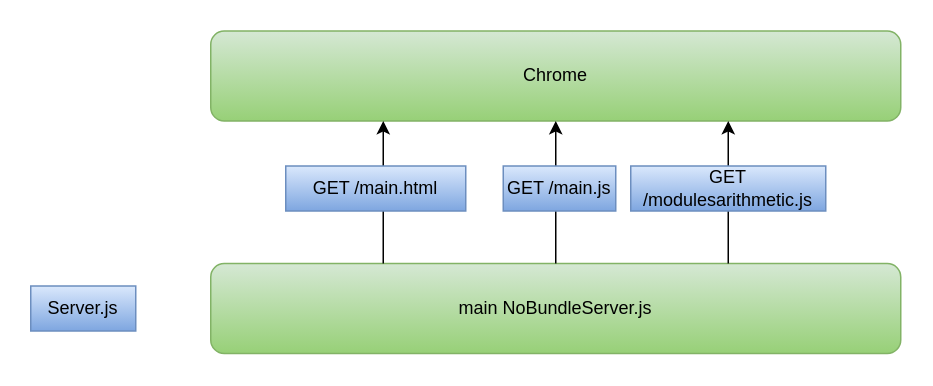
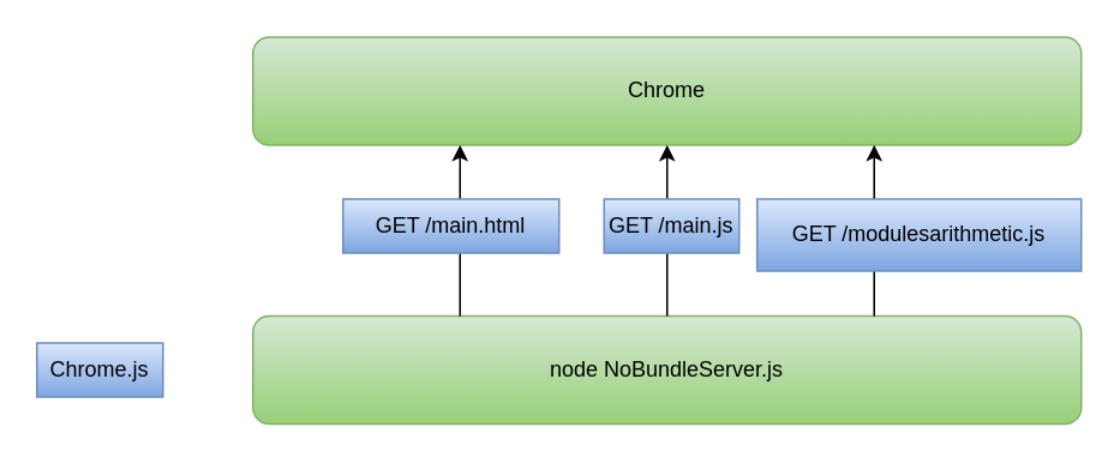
- <mxCell id="10" value="GET /modulesarithmetic.js" style="rounded=0;whiteSpace=wrap;html=1;fillColor=#dae8fc;strokeColor=#6c8ebf;gradientColor=#7ea6e0;" vertex="1" parent="1"><mxGeometry x="420" y="110" width="130" height="30" as="geometry" /></mxCell>
+ <mxCell id="10" value="GET /modulesarithmetic.js" style="rounded=0;whiteSpace=wrap;html=1;fillColor=#dae8fc;strokeColor=#6c8ebf;gradientColor=#7ea6e0;" vertex="1" parent="1"><mxGeometry x="420" y="110" width="180" height="40" as="geometry" /></mxCell>
- <mxCell id="3" value="Server.js" style="rounded=0;whiteSpace=wrap;html=1;fillColor=#dae8fc;strokeColor=#6c8ebf;gradientColor=#7ea6e0;" parent="1" vertex="1"><mxGeometry x="20" y="190" width="70" height="30" as="geometry" /></mxCell>
+ <mxCell id="3" value="Chrome.js" style="rounded=0;whiteSpace=wrap;html=1;fillColor=#dae8fc;strokeColor=#6c8ebf;gradientColor=#7ea6e0;" parent="1" vertex="1"><mxGeometry x="20" y="190" width="70" height="30" as="geometry" /></mxCell>
- <mxCell id="2" value="main NoBundleServer.js" style="rounded=1;whiteSpace=wrap;html=1;fillColor=#d5e8d4;strokeColor=#82b366;gradientColor=#97d077;" parent="1" vertex="1"><mxGeometry x="140" y="175" width="460" height="60" as="geometry" /></mxCell>
+ <mxCell id="2" value="node NoBundleServer.js" style="rounded=1;whiteSpace=wrap;html=1;fillColor=#d5e8d4;strokeColor=#82b366;gradientColor=#97d077;" parent="1" vertex="1"><mxGeometry x="140" y="175" width="460" height="60" as="geometry" /></mxCell>
